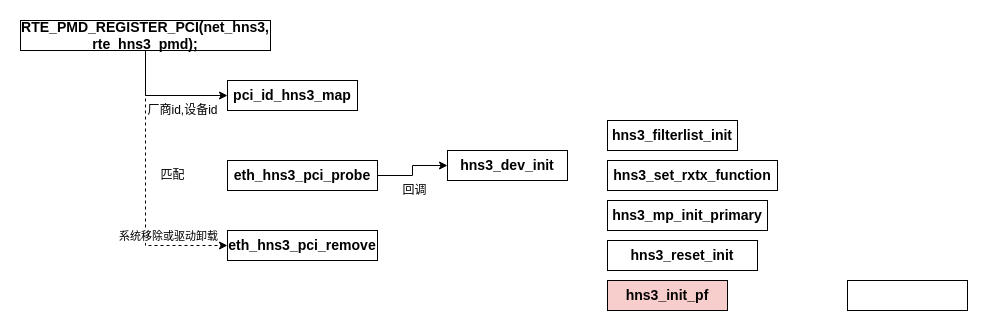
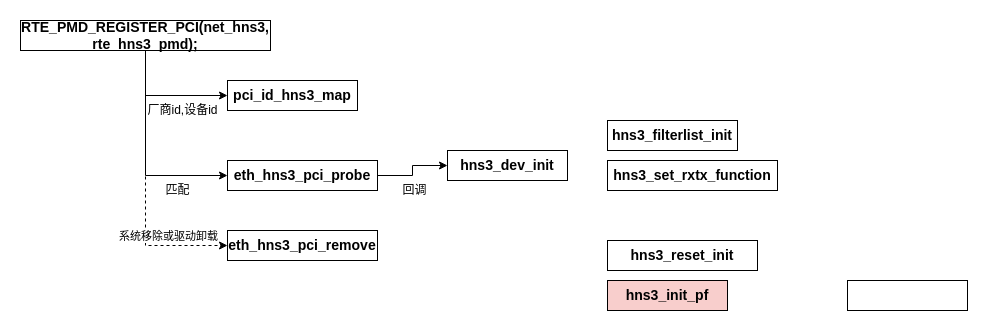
- <mxCell id="11" value="匹配" style="text;html=1;align=center;verticalAlign=middle;resizable=0;points=[];autosize=1;" vertex="1" parent="1"><mxGeometry x="152" y="165" width="40" height="20" as="geometry" /></mxCell>
+ <mxCell id="11" value="匹配" style="text;html=1;align=center;verticalAlign=middle;resizable=0;points=[];autosize=1;" vertex="1" parent="1"><mxGeometry x="157" y="180" width="40" height="20" as="geometry" /></mxCell>
+ <mxCell id="4" style="edgeStyle=orthogonalEdgeStyle;rounded=0;orthogonalLoop=1;jettySize=auto;html=1;entryX=0;entryY=0.5;entryDx=0;entryDy=0;" edge="1" parent="1" source="6" target="8"><mxGeometry relative="1" as="geometry" /></mxCell>
- <mxCell id="18" value="&lt;h3&gt;hns3_mp_init_primary&lt;/h3&gt;" style="rounded=0;whiteSpace=wrap;html=1;" vertex="1" parent="1"><mxGeometry x="607" y="200" width="160" height="30" as="geometry" /></mxCell>
